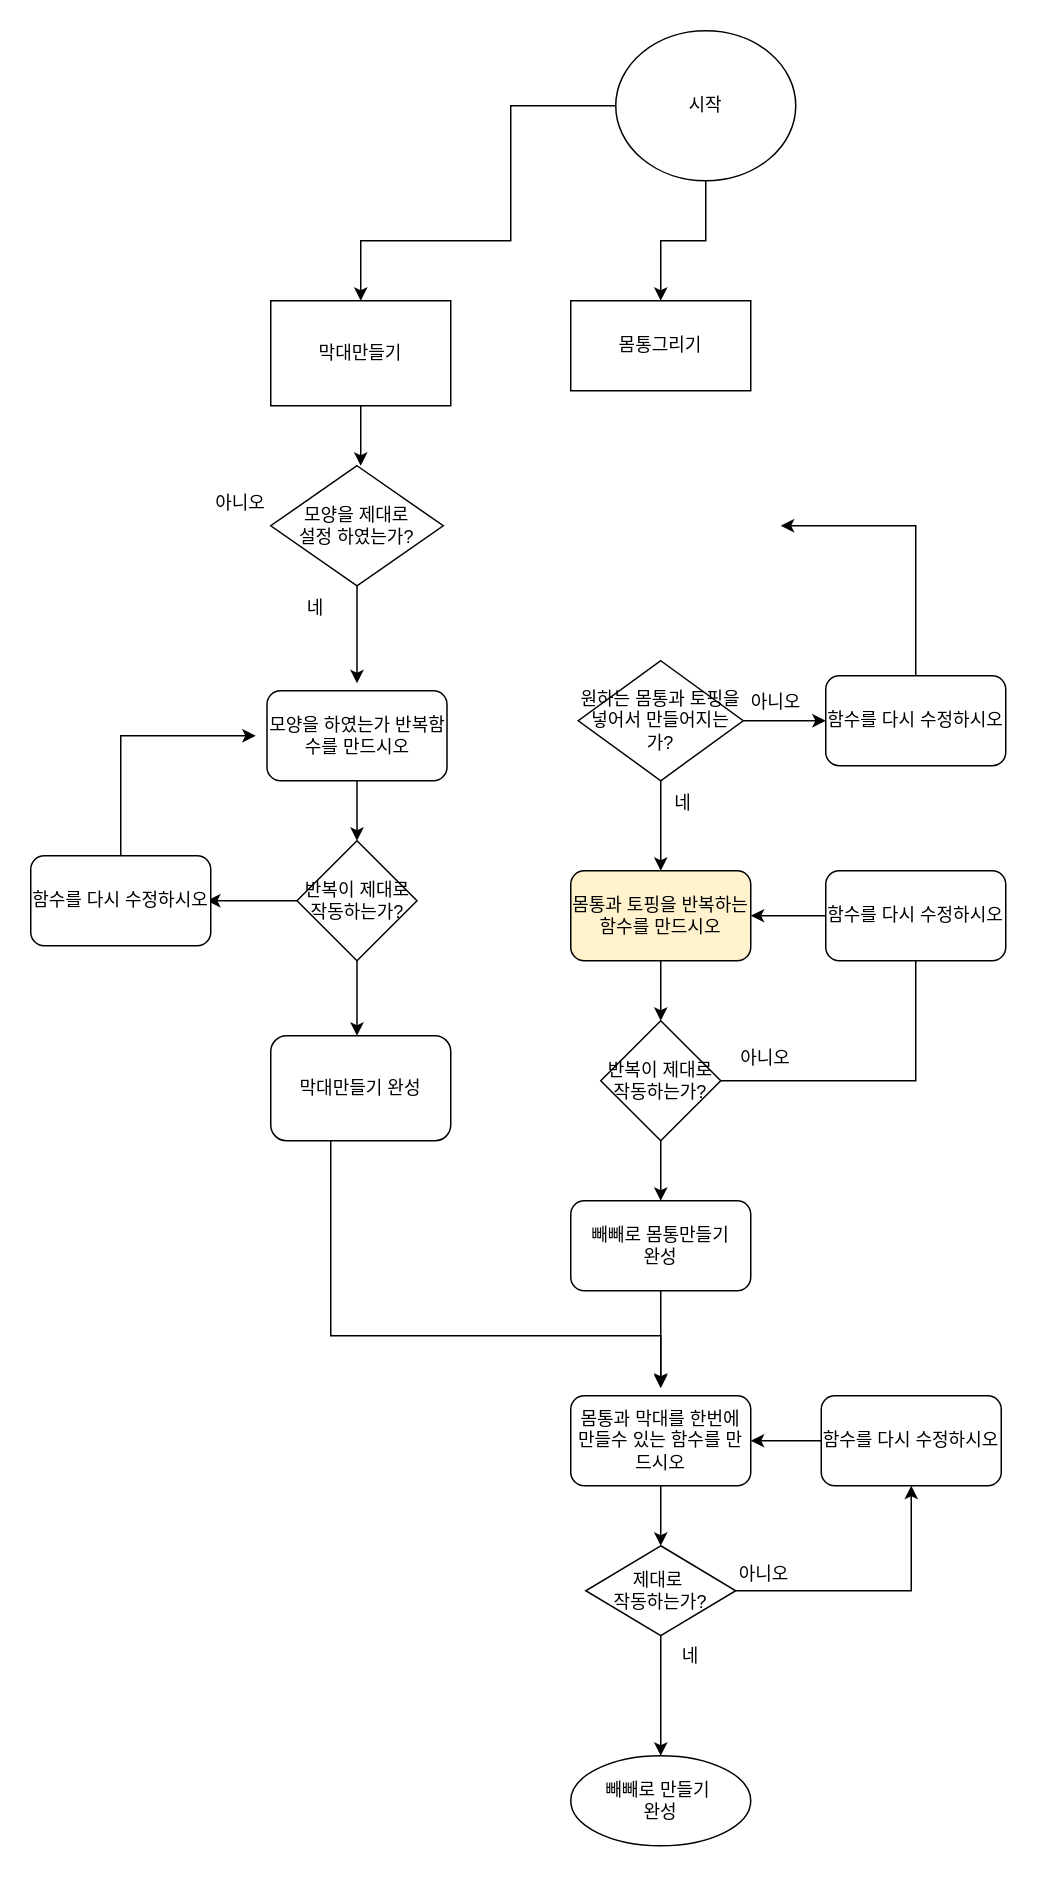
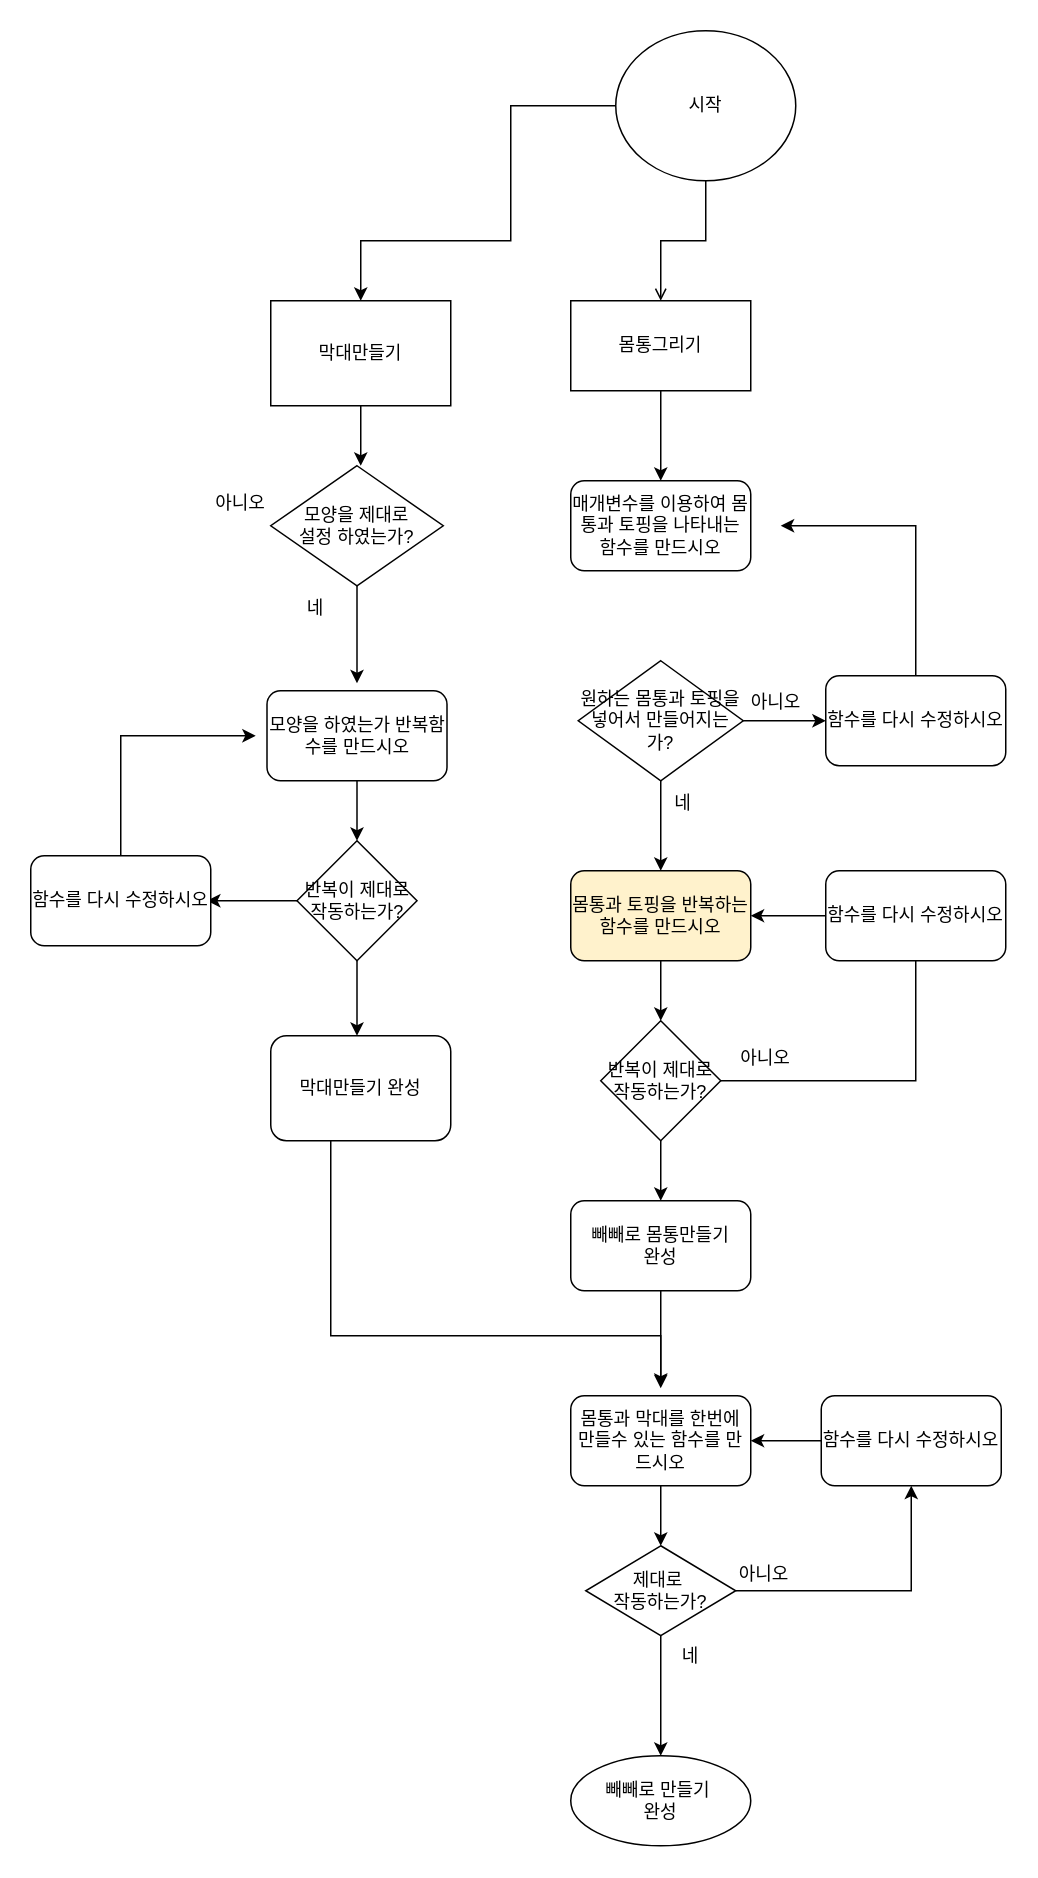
- <mxCell id="3" style="edgeStyle=orthogonalEdgeStyle;rounded=0;orthogonalLoop=1;jettySize=auto;html=1;" edge="1" parent="1" source="4" target="8"><mxGeometry relative="1" as="geometry"><mxPoint x="400" y="200" as="targetPoint" /></mxGeometry></mxCell>
+ <mxCell id="3" style="edgeStyle=orthogonalEdgeStyle;rounded=0;orthogonalLoop=1;jettySize=auto;html=1;endArrow=open;" edge="1" parent="1" source="4" target="8"><mxGeometry relative="1" as="geometry"><mxPoint x="400" y="200" as="targetPoint" /></mxGeometry></mxCell>
+ <mxCell id="7" value="" style="edgeStyle=orthogonalEdgeStyle;rounded=0;orthogonalLoop=1;jettySize=auto;html=1;" edge="1" parent="1" source="8" target="22"><mxGeometry relative="1" as="geometry" /></mxCell>
+ <mxCell id="22" value="매개변수를 이용하여 몸통과 토핑을 나타내는 함수를 만드시오" style="rounded=1;whiteSpace=wrap;html=1;" vertex="1" parent="1"><mxGeometry x="380" y="320" width="120" height="60" as="geometry" /></mxCell>
